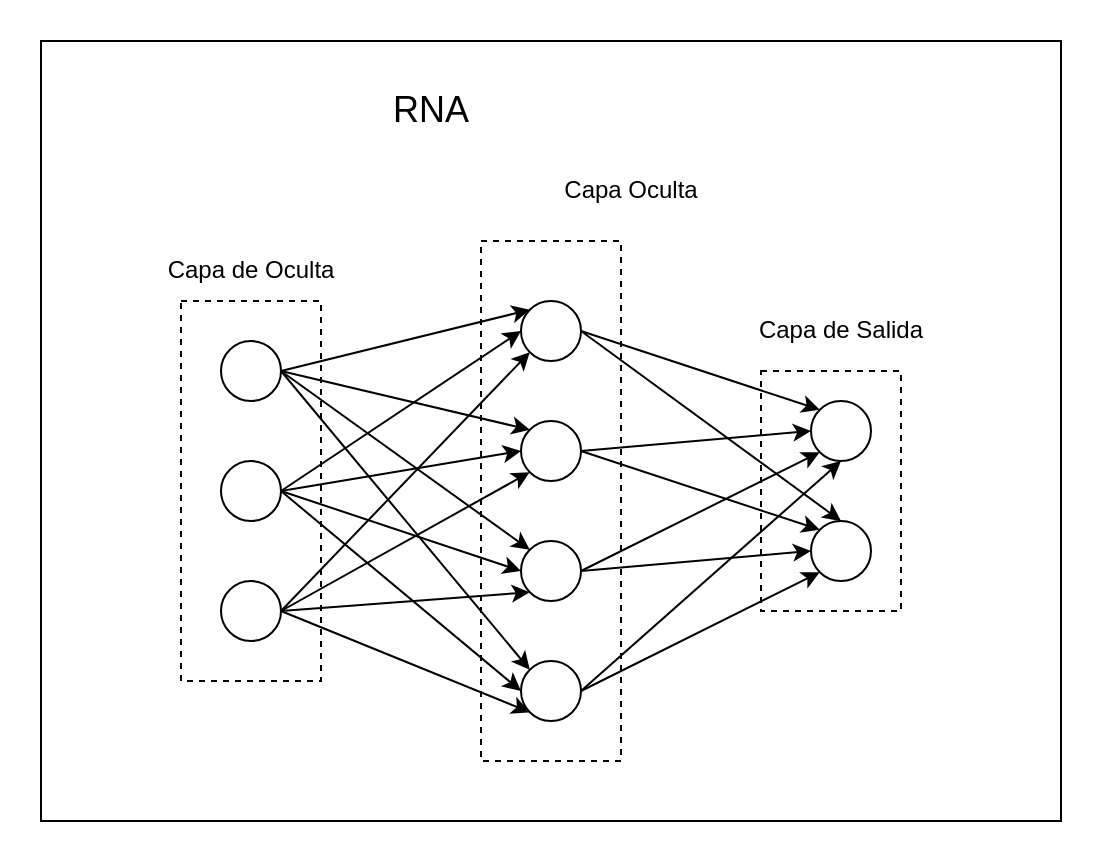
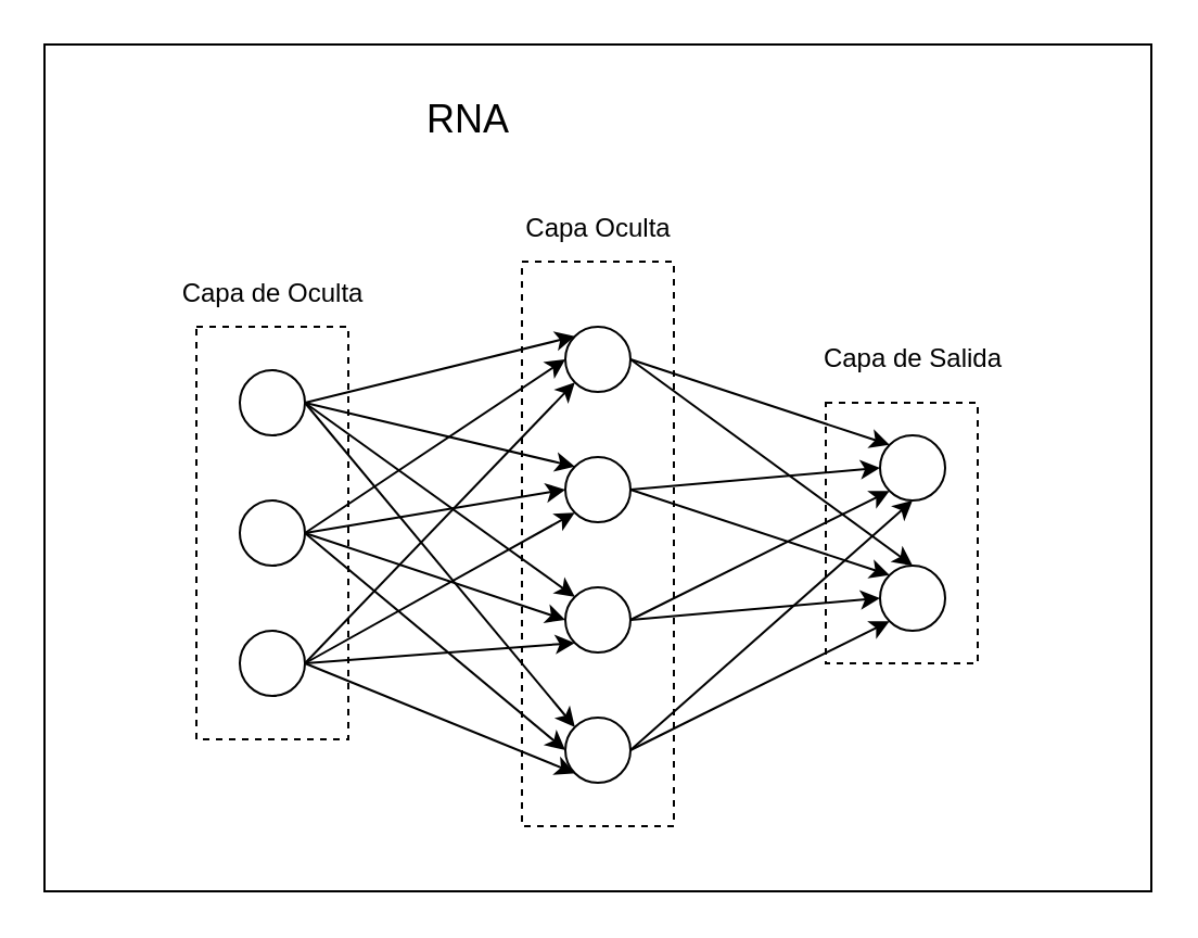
- <mxCell id="4" value="Capa Oculta" style="text;html=1;strokeColor=none;fillColor=none;align=center;verticalAlign=middle;rounded=0;" parent="1" vertex="1"><mxGeometry x="275" y="80" width="80" height="30" as="geometry" /></mxCell>
+ <mxCell id="4" value="Capa Oculta" style="text;html=1;strokeColor=none;fillColor=none;align=center;verticalAlign=middle;rounded=0;" parent="1" vertex="1"><mxGeometry x="235" y="90" width="80" height="30" as="geometry" /></mxCell>
